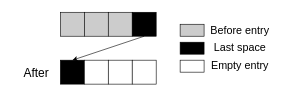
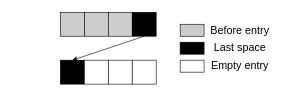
- <mxCell id="10" value="&lt;font style=&quot;font-size: 20px;&quot;&gt;After&lt;/font&gt;" style="rounded=0;whiteSpace=wrap;html=1;fillColor=none;strokeColor=none;" vertex="1" parent="1"><mxGeometry y="100" width="80" height="40" as="geometry" x="20" /></mxCell>
